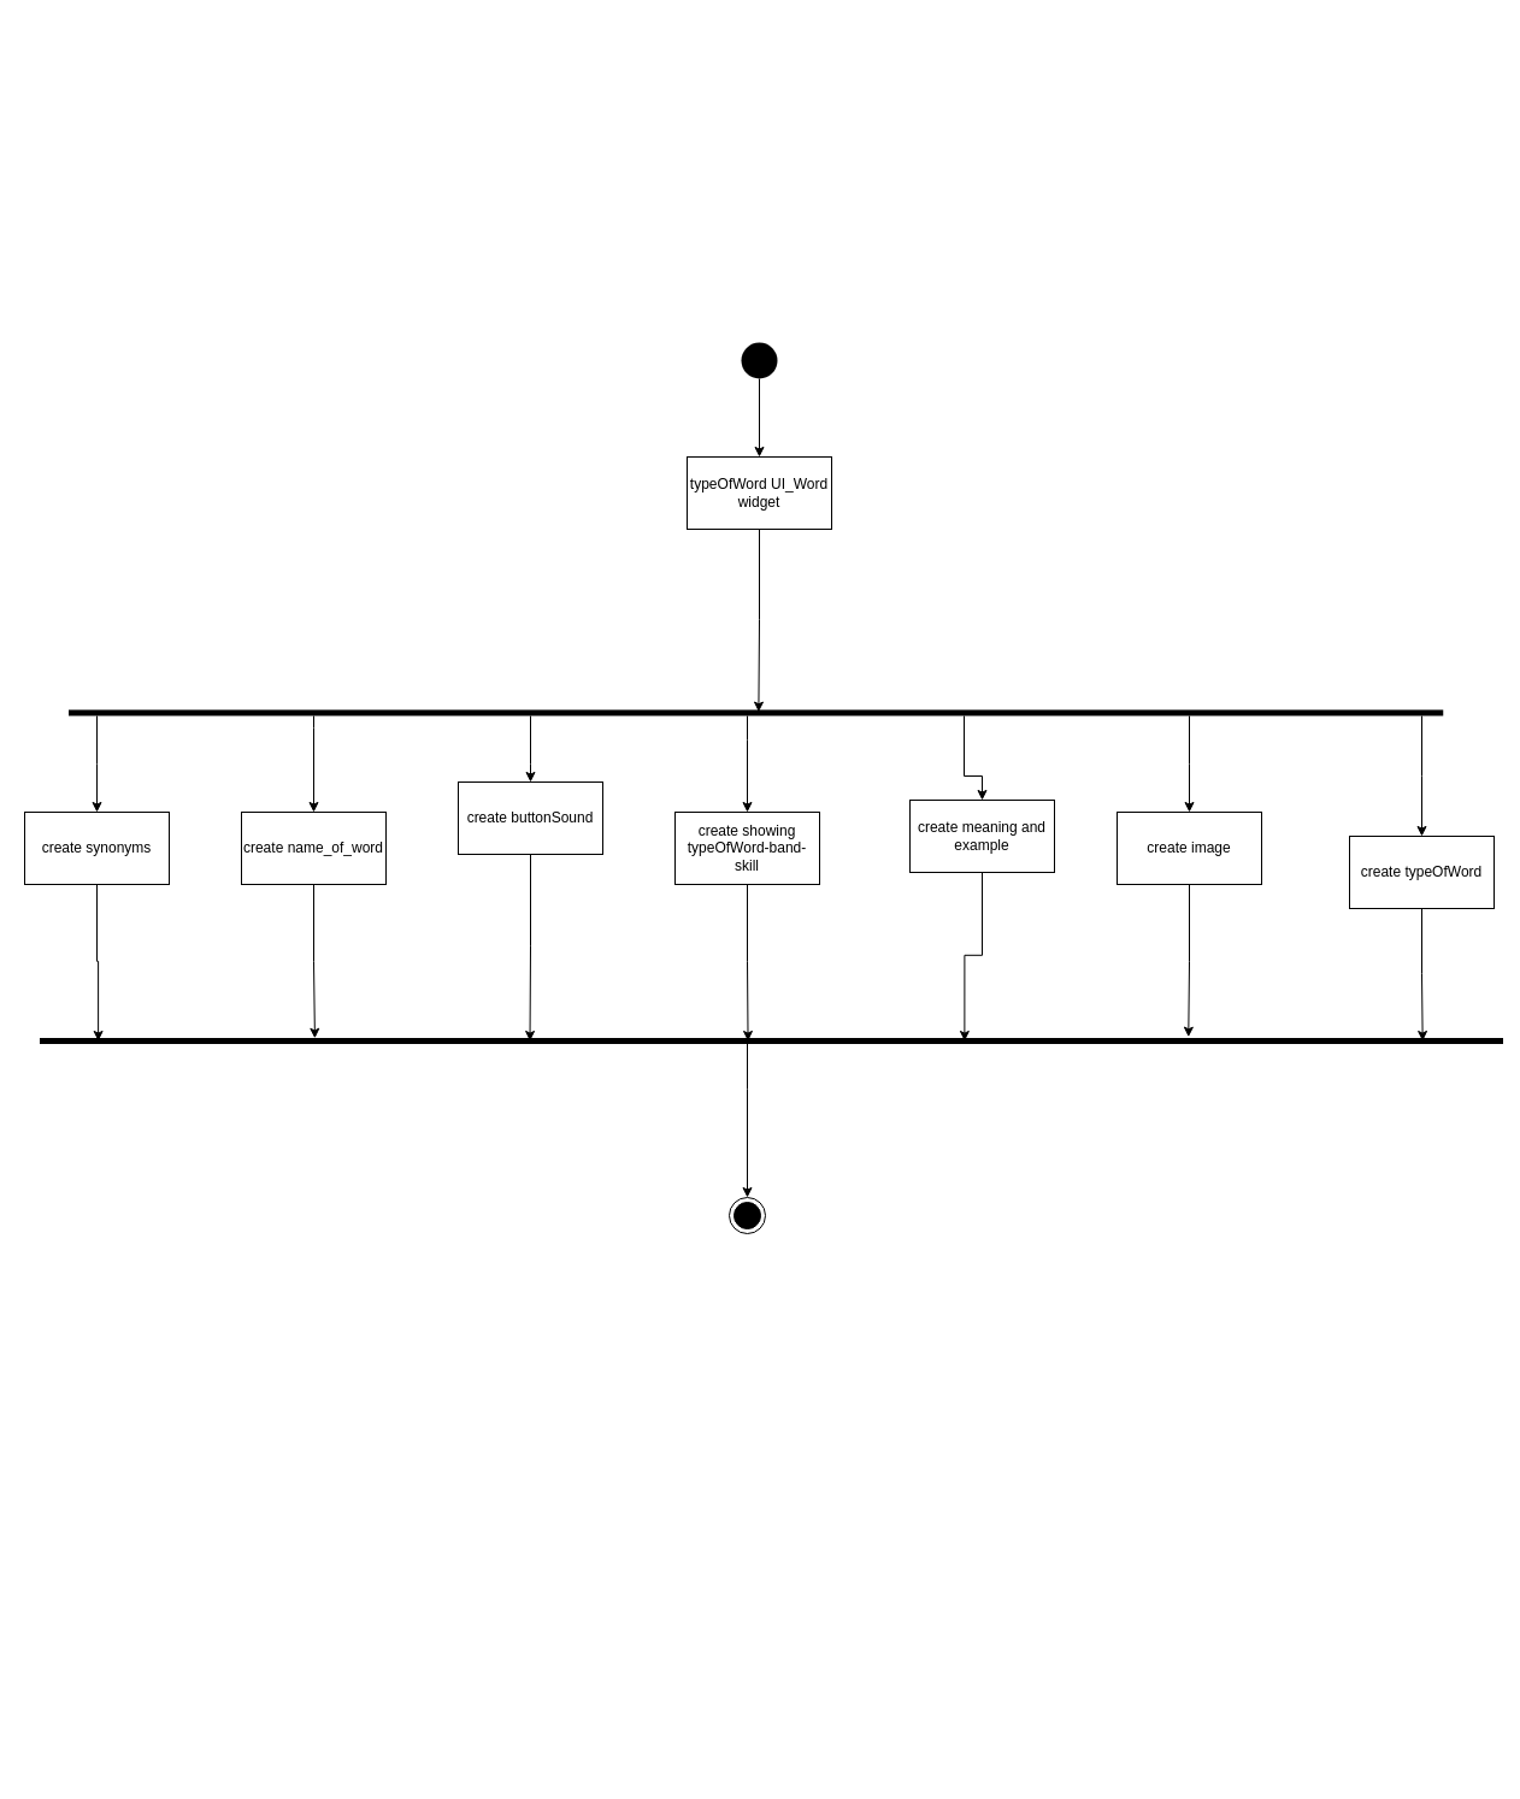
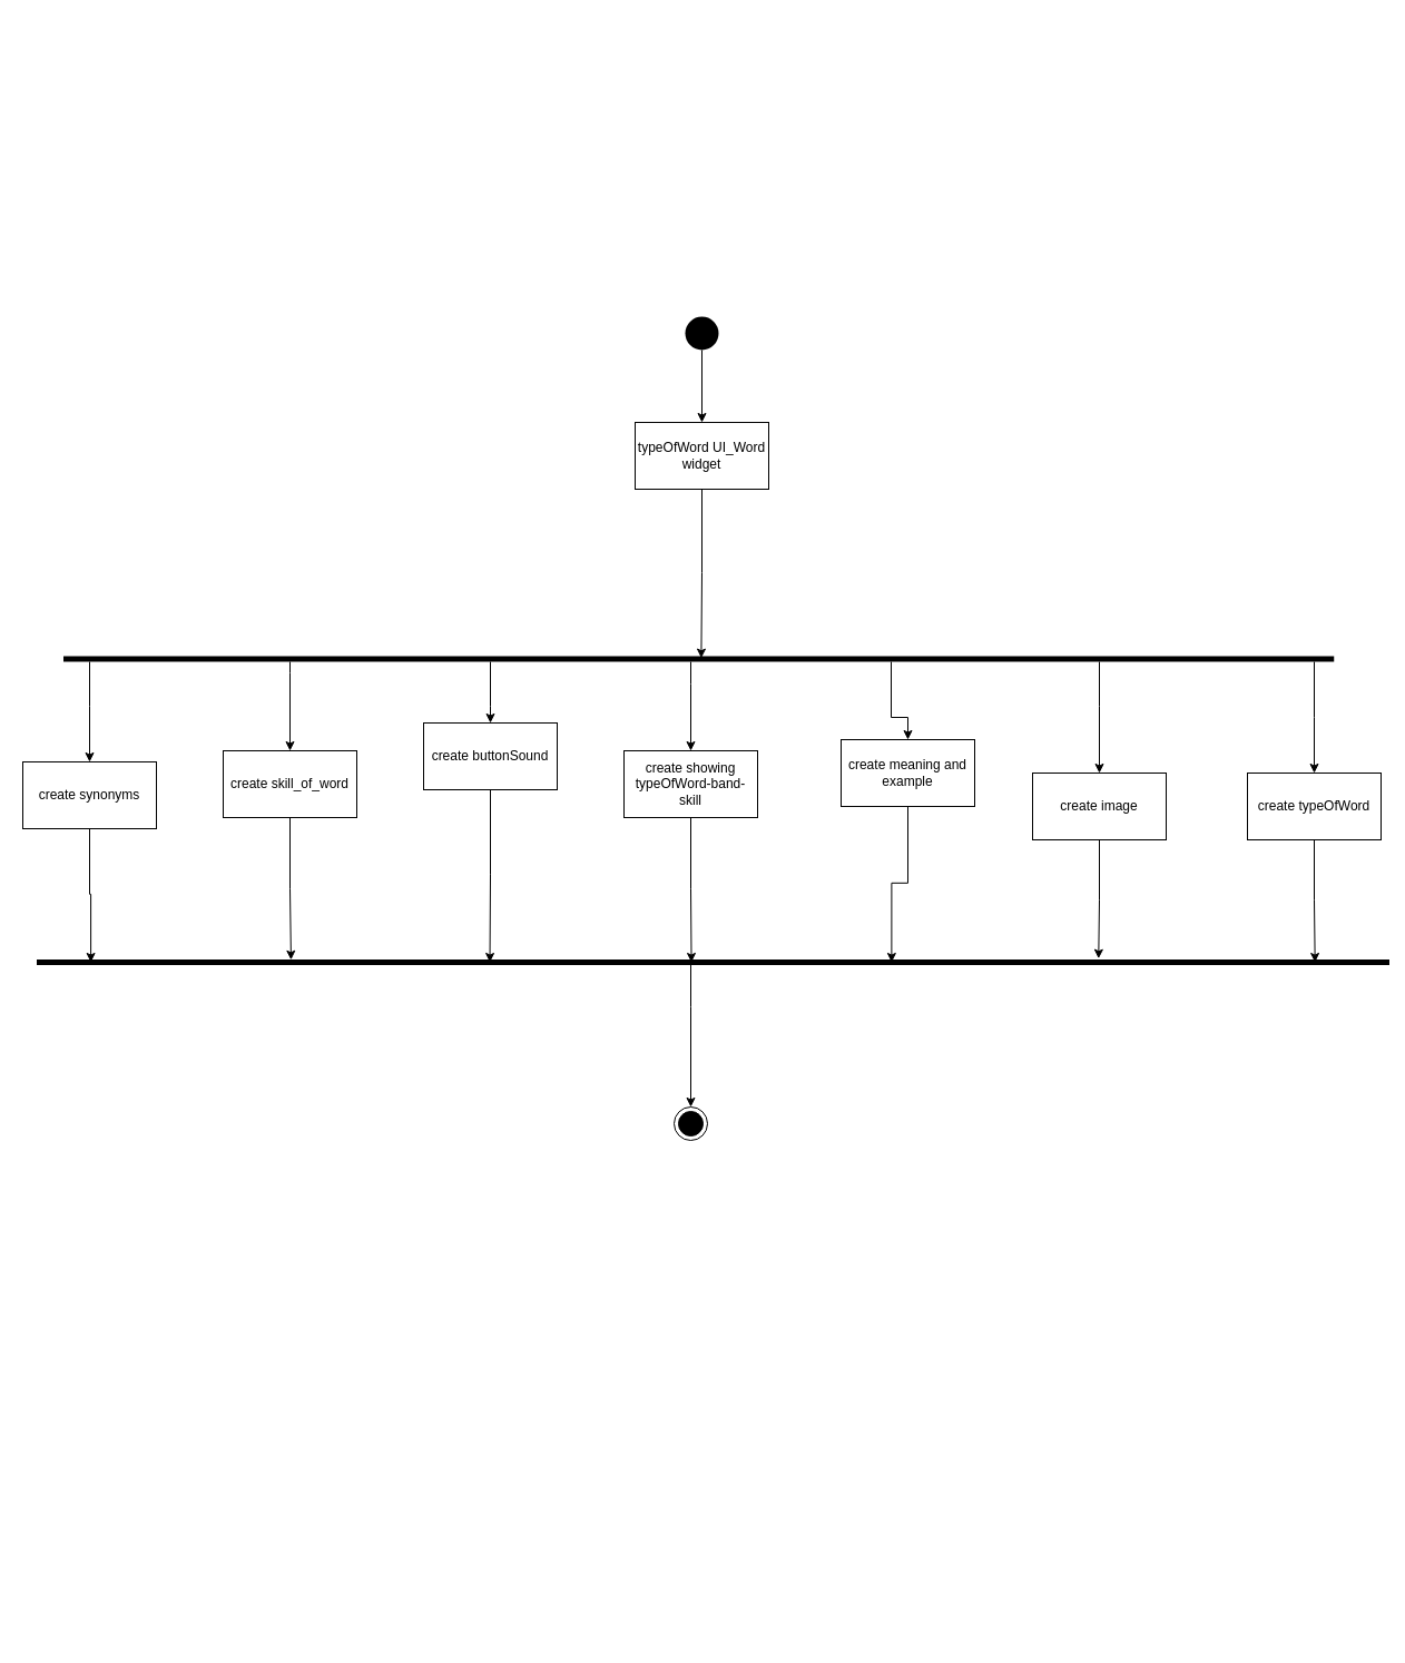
- <mxCell id="25" value="create synonyms" style="whiteSpace=wrap;html=1;fillColor=default;strokeColor=default;" vertex="1" parent="1"><mxGeometry x="20" y="674" width="120" height="60" as="geometry" /></mxCell>
+ <mxCell id="25" value="create synonyms" style="whiteSpace=wrap;html=1;fillColor=default;strokeColor=default;" vertex="1" parent="1"><mxGeometry x="20" y="684" width="120" height="60" as="geometry" /></mxCell>
- <mxCell id="15" value="create name_of_word" style="whiteSpace=wrap;html=1;fillColor=default;strokeColor=default;" vertex="1" parent="1"><mxGeometry x="200" y="674" width="120" height="60" as="geometry" /></mxCell>
+ <mxCell id="15" value="create skill_of_word" style="whiteSpace=wrap;html=1;fillColor=default;strokeColor=default;" vertex="1" parent="1"><mxGeometry x="200" y="674" width="120" height="60" as="geometry" /></mxCell>
- <mxCell id="23" value="create image" style="whiteSpace=wrap;html=1;fillColor=default;strokeColor=default;" vertex="1" parent="1"><mxGeometry x="927" y="674" width="120" height="60" as="geometry" /></mxCell>
+ <mxCell id="23" value="create image" style="whiteSpace=wrap;html=1;fillColor=default;strokeColor=default;" vertex="1" parent="1"><mxGeometry x="927" y="694" width="120" height="60" as="geometry" /></mxCell>
